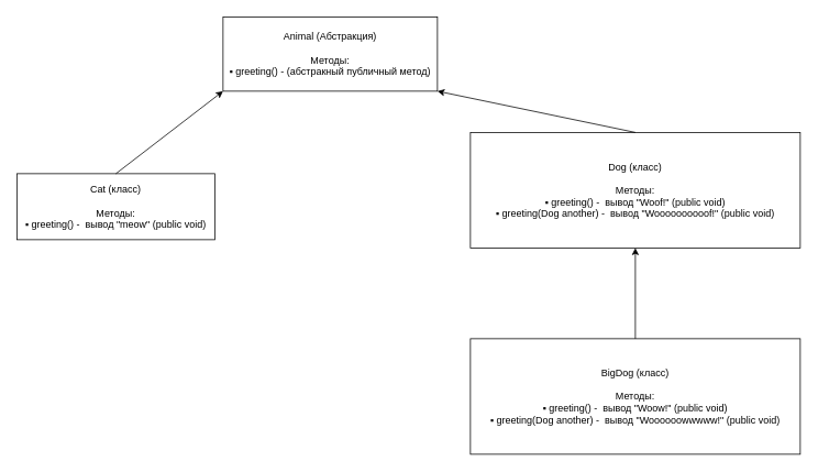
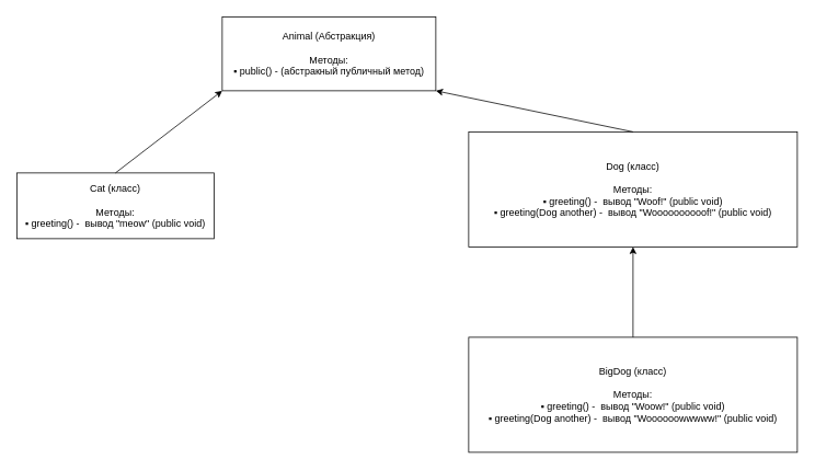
- <mxCell id="2" value="&lt;div&gt;Animal (Абстракция)&lt;br&gt;&lt;/div&gt;&lt;div&gt;&lt;br&gt;&lt;/div&gt;&lt;div&gt;Методы:&lt;br&gt;&lt;/div&gt;&lt;div&gt;▪ greeting() - (абстракный публичный метод)&lt;br&gt;&lt;/div&gt;" style="rounded=0;whiteSpace=wrap;html=1;" vertex="1" parent="1"><mxGeometry x="270" y="20" width="260" height="90" as="geometry" /></mxCell>
+ <mxCell id="2" value="&lt;div&gt;Animal (Абстракция)&lt;br&gt;&lt;/div&gt;&lt;div&gt;&lt;br&gt;&lt;/div&gt;&lt;div&gt;Методы:&lt;br&gt;&lt;/div&gt;&lt;div&gt;▪ public() - (абстракный публичный метод)&lt;br&gt;&lt;/div&gt;" style="rounded=0;whiteSpace=wrap;html=1;" vertex="1" parent="1"><mxGeometry x="270" y="20" width="260" height="90" as="geometry" /></mxCell>
